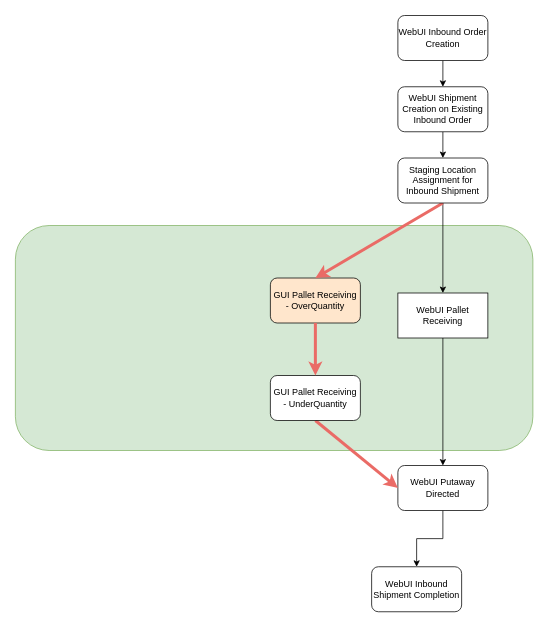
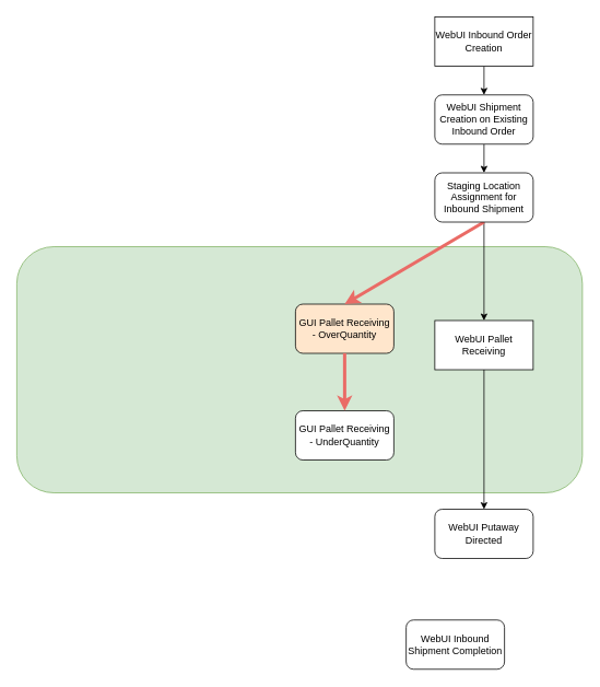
- <mxCell id="6" value="WebUI Inbound Order Creation" style="rounded=1;whiteSpace=wrap;html=1;" parent="1" vertex="1"><mxGeometry x="530" y="20" width="120" height="60" as="geometry" /></mxCell>
+ <mxCell id="6" value="WebUI Inbound Order Creation" style="whiteSpace=wrap;html=1;rounded=0;" parent="1" vertex="1"><mxGeometry x="530" y="20" width="120" height="60" as="geometry" /></mxCell>
- <mxCell id="10" value="" style="rounded=0;orthogonalLoop=1;jettySize=auto;html=1;exitX=0.5;exitY=1;exitDx=0;exitDy=0;entryX=0;entryY=0.5;entryDx=0;entryDy=0;strokeColor=#EA6B66;strokeWidth=4;" parent="1" source="11" target="8" edge="1"><mxGeometry relative="1" as="geometry" /></mxCell>
- <mxCell id="7" style="edgeStyle=orthogonalEdgeStyle;rounded=0;orthogonalLoop=1;jettySize=auto;html=1;exitX=0.5;exitY=1;exitDx=0;exitDy=0;entryX=0.5;entryY=0;entryDx=0;entryDy=0;" parent="1" source="8" target="17" edge="1"><mxGeometry relative="1" as="geometry" /></mxCell>
